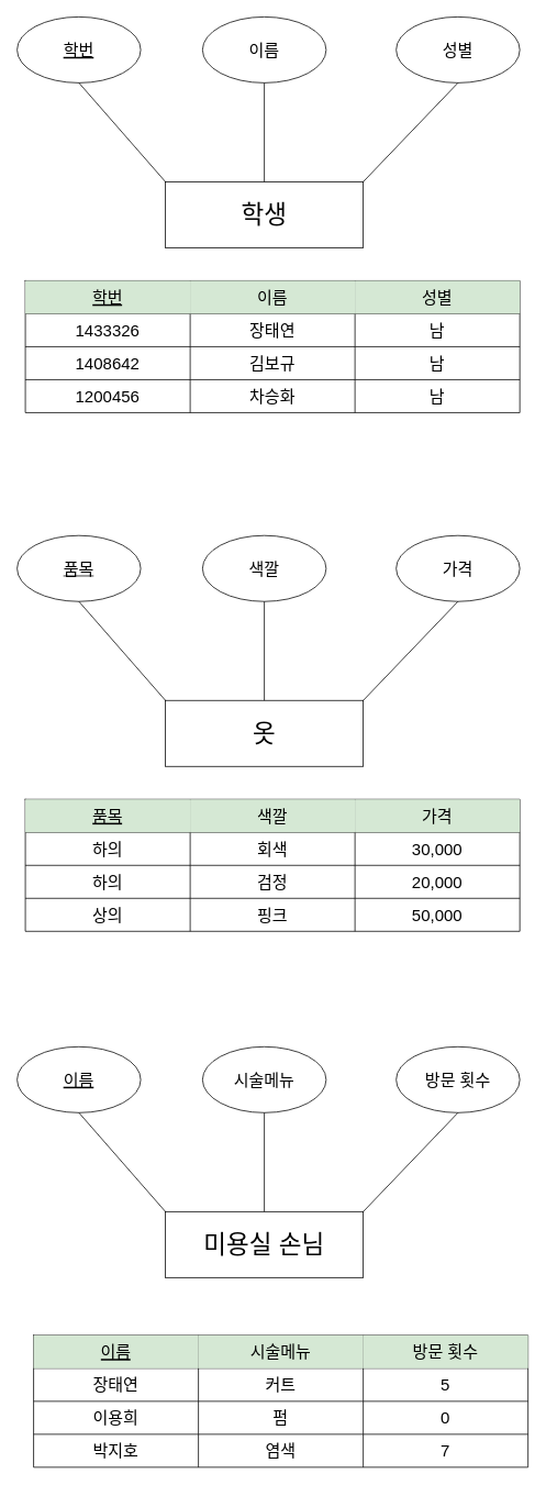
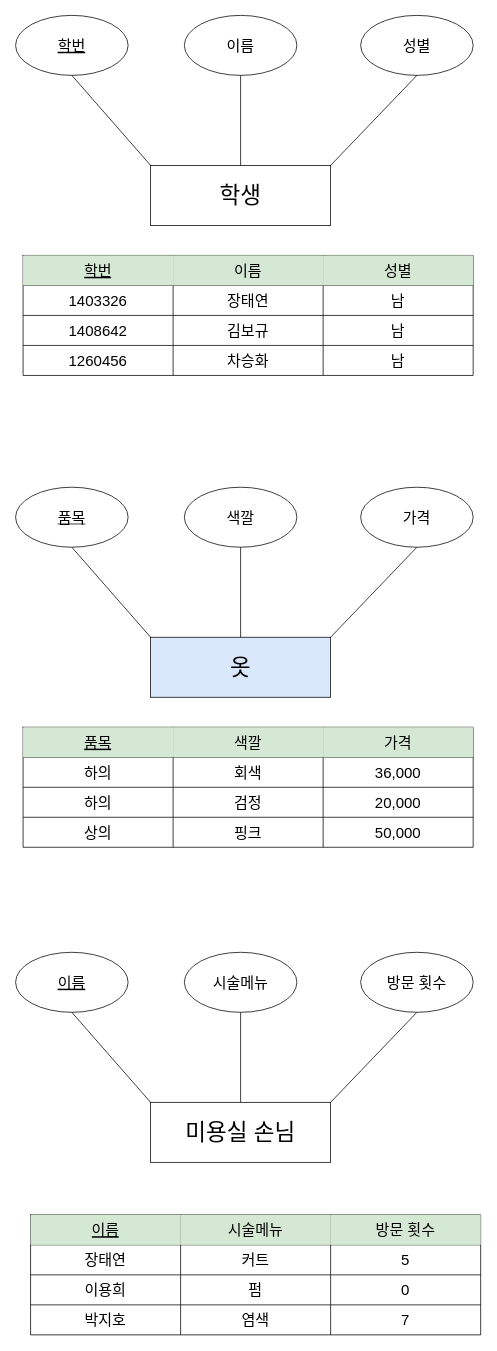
- <mxCell id="15" value="1433326" style="shape=partialRectangle;html=1;whiteSpace=wrap;connectable=0;overflow=hidden;fillColor=none;top=0;left=0;bottom=0;right=0;pointerEvents=1;fontSize=20;" vertex="1" parent="14"><mxGeometry width="200" height="40" as="geometry"><mxRectangle width="200" height="40" as="alternateBounds" /></mxGeometry></mxCell>
+ <mxCell id="15" value="1403326" style="shape=partialRectangle;html=1;whiteSpace=wrap;connectable=0;overflow=hidden;fillColor=none;top=0;left=0;bottom=0;right=0;pointerEvents=1;fontSize=20;" vertex="1" parent="14"><mxGeometry width="200" height="40" as="geometry"><mxRectangle width="200" height="40" as="alternateBounds" /></mxGeometry></mxCell>
- <mxCell id="23" value="1200456" style="shape=partialRectangle;html=1;whiteSpace=wrap;connectable=0;overflow=hidden;fillColor=none;top=0;left=0;bottom=0;right=0;pointerEvents=1;fontSize=20;" vertex="1" parent="22"><mxGeometry width="200" height="40" as="geometry"><mxRectangle width="200" height="40" as="alternateBounds" /></mxGeometry></mxCell>
+ <mxCell id="23" value="1260456" style="shape=partialRectangle;html=1;whiteSpace=wrap;connectable=0;overflow=hidden;fillColor=none;top=0;left=0;bottom=0;right=0;pointerEvents=1;fontSize=20;" vertex="1" parent="22"><mxGeometry width="200" height="40" as="geometry"><mxRectangle width="200" height="40" as="alternateBounds" /></mxGeometry></mxCell>
- <mxCell id="26" value="&lt;span style=&quot;font-size: 30px;&quot;&gt;옷&lt;/span&gt;" style="rounded=0;whiteSpace=wrap;html=1;" vertex="1" parent="1"><mxGeometry x="200" y="849" width="240" height="80" as="geometry" /></mxCell>
+ <mxCell id="26" value="&lt;span style=&quot;font-size: 30px;&quot;&gt;옷&lt;/span&gt;" style="rounded=0;whiteSpace=wrap;html=1;fillColor=#dae8fc;" vertex="1" parent="1"><mxGeometry x="200" y="849" width="240" height="80" as="geometry" /></mxCell>
- <mxCell id="41" value="30,000" style="shape=partialRectangle;html=1;whiteSpace=wrap;connectable=0;overflow=hidden;fillColor=none;top=0;left=0;bottom=0;right=0;pointerEvents=1;fontSize=20;" vertex="1" parent="38"><mxGeometry x="400" width="200" height="40" as="geometry"><mxRectangle width="200" height="40" as="alternateBounds" /></mxGeometry></mxCell>
+ <mxCell id="41" value="36,000" style="shape=partialRectangle;html=1;whiteSpace=wrap;connectable=0;overflow=hidden;fillColor=none;top=0;left=0;bottom=0;right=0;pointerEvents=1;fontSize=20;" vertex="1" parent="38"><mxGeometry x="400" width="200" height="40" as="geometry"><mxRectangle width="200" height="40" as="alternateBounds" /></mxGeometry></mxCell>
